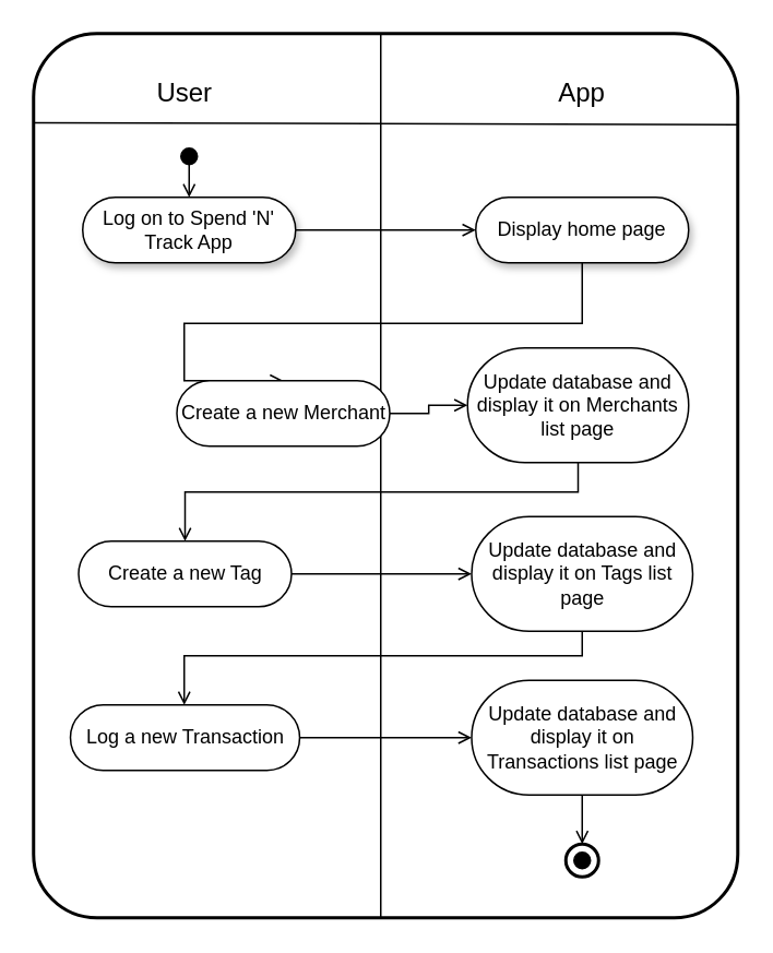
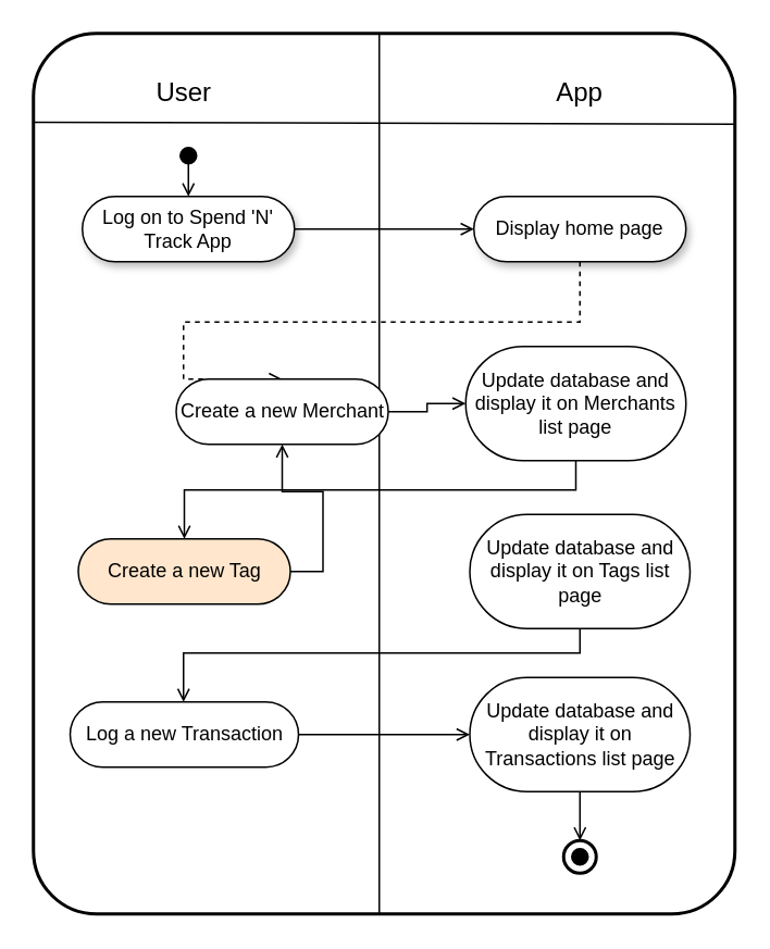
- <mxCell id="6" style="edgeStyle=orthogonalEdgeStyle;rounded=0;orthogonalLoop=1;jettySize=auto;html=1;exitX=0.5;exitY=1;exitDx=0;exitDy=0;entryX=0.5;entryY=0;entryDx=0;entryDy=0;shadow=0;endArrow=open;endFill=0;" edge="1" parent="1" source="7" target="13"><mxGeometry relative="1" as="geometry"><Array as="points"><mxPoint x="355" y="197" /><mxPoint x="112" y="197" /></Array></mxGeometry></mxCell>
+ <mxCell id="6" style="edgeStyle=orthogonalEdgeStyle;rounded=0;orthogonalLoop=1;jettySize=auto;html=1;exitX=0.5;exitY=1;exitDx=0;exitDy=0;entryX=0.5;entryY=0;entryDx=0;entryDy=0;shadow=0;endArrow=open;endFill=0;dashed=1;" edge="1" parent="1" source="7" target="13"><mxGeometry relative="1" as="geometry"><Array as="points"><mxPoint x="355" y="197" /><mxPoint x="112" y="197" /></Array></mxGeometry></mxCell>
- <mxCell id="9" value="Create a new Tag" style="rounded=1;whiteSpace=wrap;html=1;fillColor=#FFFFFF;arcSize=50;" vertex="1" parent="1"><mxGeometry x="47.5" y="330" width="130" height="40" as="geometry" /></mxCell>
+ <mxCell id="9" value="Create a new Tag" style="rounded=1;whiteSpace=wrap;html=1;fillColor=#ffe6cc;arcSize=50;" vertex="1" parent="1"><mxGeometry x="47.5" y="330" width="130" height="40" as="geometry" /></mxCell>
- <mxCell id="8" style="edgeStyle=orthogonalEdgeStyle;rounded=0;orthogonalLoop=1;jettySize=auto;html=1;exitX=1;exitY=0.5;exitDx=0;exitDy=0;entryX=0;entryY=0.5;entryDx=0;entryDy=0;shadow=0;endArrow=open;endFill=0;" edge="1" parent="1" source="9" target="19"><mxGeometry relative="1" as="geometry" /></mxCell>
+ <mxCell id="8" style="edgeStyle=orthogonalEdgeStyle;rounded=0;orthogonalLoop=1;jettySize=auto;html=1;exitX=1;exitY=0.5;exitDx=0;exitDy=0;shadow=0;endArrow=open;endFill=0;" edge="1" parent="1" source="9" target="13"><mxGeometry relative="1" as="geometry" /></mxCell>
